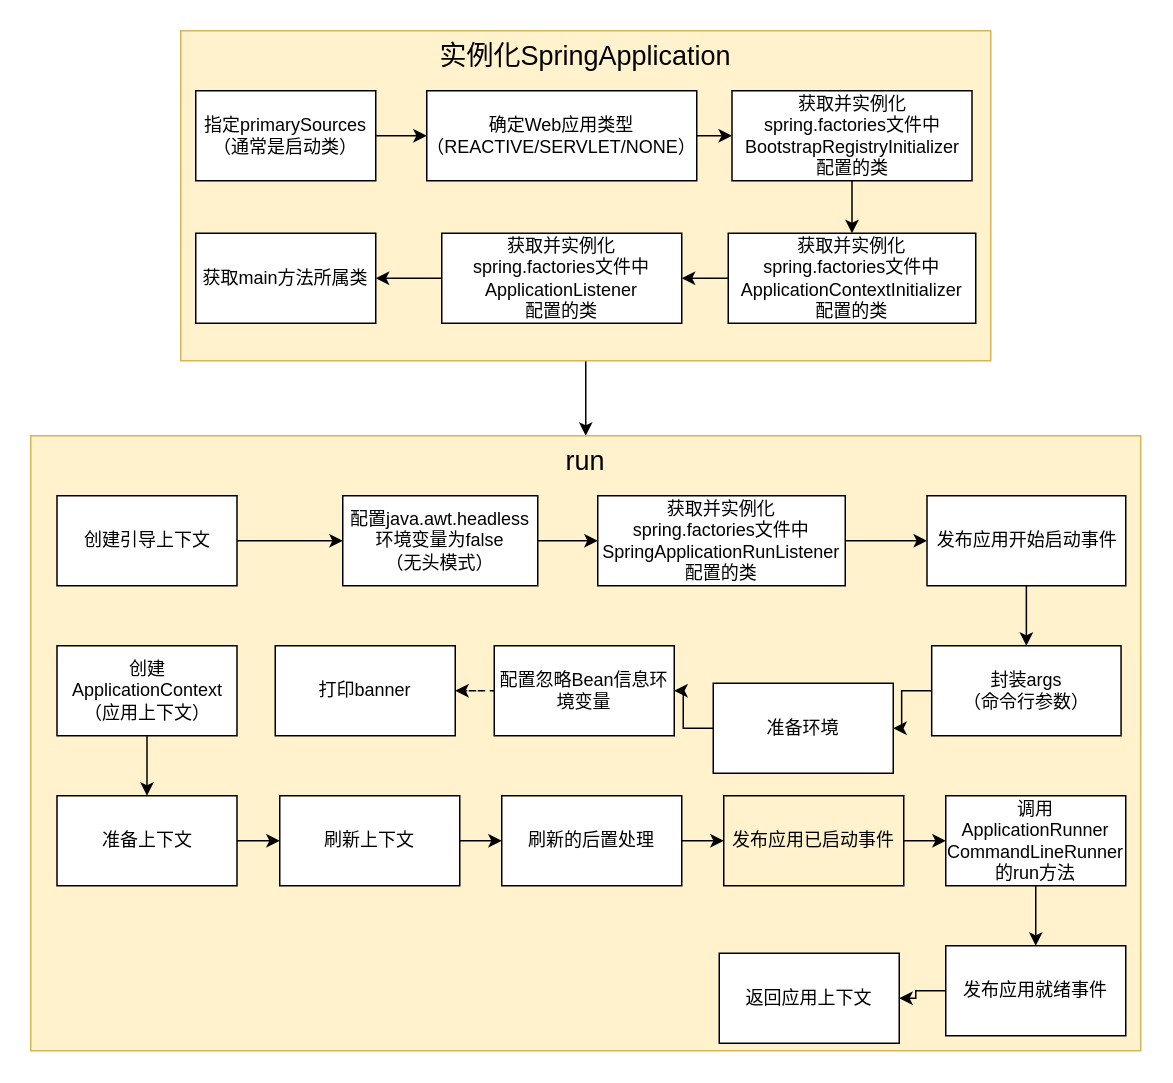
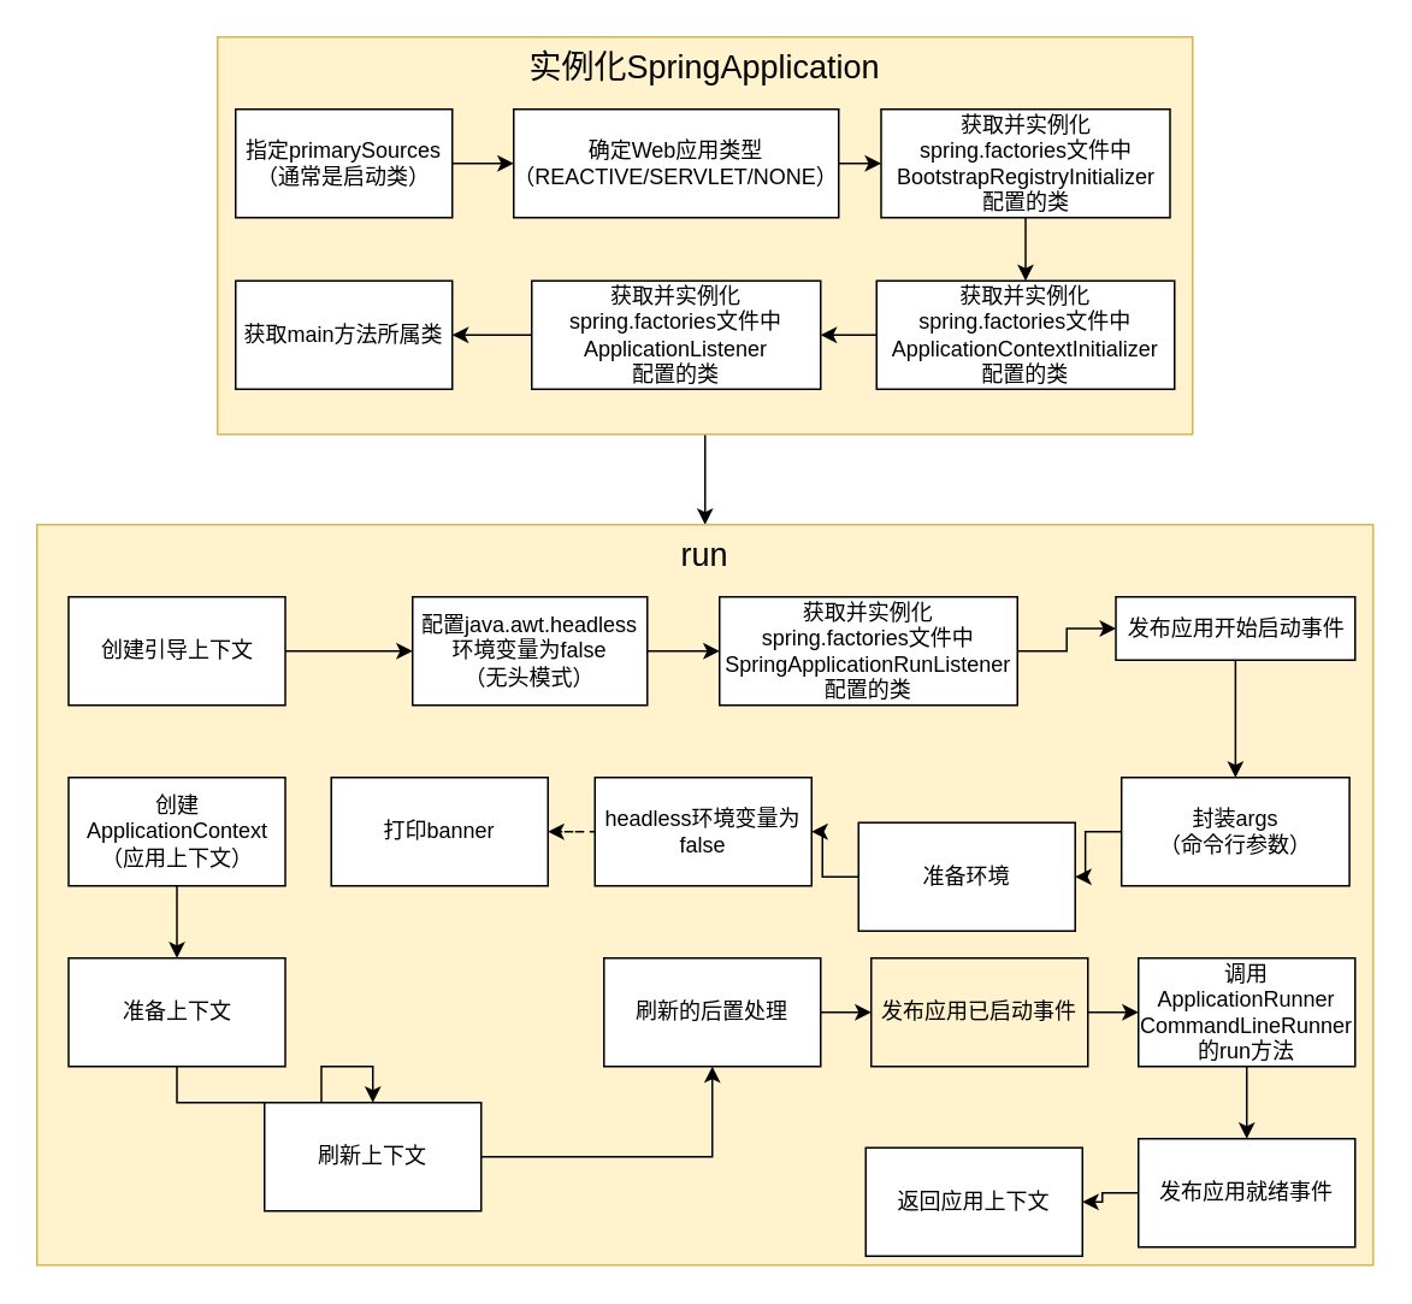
- <mxCell id="25" value="发布应用开始启动事件" style="whiteSpace=wrap;html=1;rounded=0;" parent="16" vertex="1"><mxGeometry x="597.5" y="40" width="132.5" height="60" as="geometry" /></mxCell>
+ <mxCell id="25" value="发布应用开始启动事件" style="whiteSpace=wrap;html=1;rounded=0;" parent="16" vertex="1"><mxGeometry x="597.5" y="40" width="132.5" height="35" as="geometry" /></mxCell>
- <mxCell id="31" value="配置忽略Bean信息环境变量" style="whiteSpace=wrap;html=1;rounded=0;" parent="16" vertex="1"><mxGeometry x="309" y="140" width="120" height="60" as="geometry" /></mxCell>
+ <mxCell id="31" value="headless环境变量为false" style="whiteSpace=wrap;html=1;rounded=0;" parent="16" vertex="1"><mxGeometry x="309" y="140" width="120" height="60" as="geometry" /></mxCell>
- <mxCell id="38" value="刷新上下文" style="whiteSpace=wrap;html=1;rounded=0;" parent="16" vertex="1"><mxGeometry x="166" y="240" width="120" height="60" as="geometry" /></mxCell>
+ <mxCell id="38" value="刷新上下文" style="whiteSpace=wrap;html=1;rounded=0;" parent="16" vertex="1"><mxGeometry x="126" y="320" width="120" height="60" as="geometry" /></mxCell>
